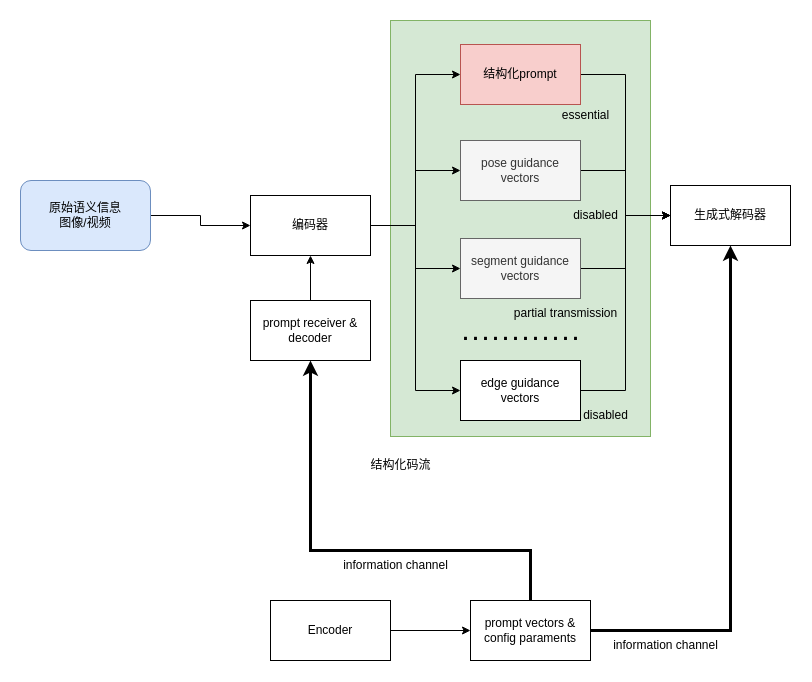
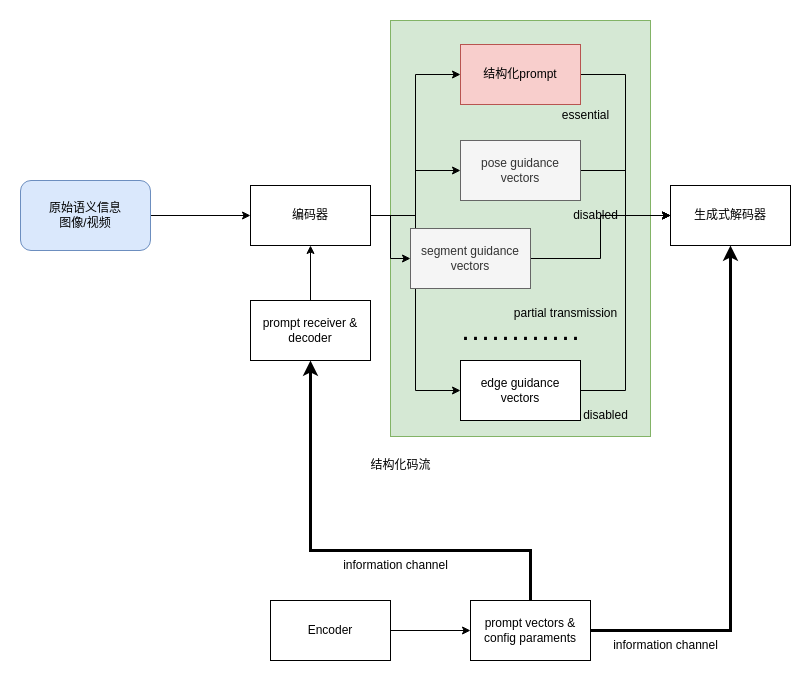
- <mxCell id="9" value="编码器" style="rounded=0;whiteSpace=wrap;html=1;" vertex="1" parent="1"><mxGeometry x="250" y="195" width="120" height="60" as="geometry" /></mxCell>
+ <mxCell id="9" value="编码器" style="rounded=0;whiteSpace=wrap;html=1;" vertex="1" parent="1"><mxGeometry x="250" y="185" width="120" height="60" as="geometry" /></mxCell>
- <mxCell id="14" value="segment guidance&lt;div&gt;vectors&lt;/div&gt;" style="rounded=0;whiteSpace=wrap;html=1;fillColor=#f5f5f5;fontColor=#333333;strokeColor=#666666;" vertex="1" parent="1"><mxGeometry x="460" y="238" width="120" height="60" as="geometry" /></mxCell>
+ <mxCell id="14" value="segment guidance&lt;div&gt;vectors&lt;/div&gt;" style="rounded=0;whiteSpace=wrap;html=1;fillColor=#f5f5f5;fontColor=#333333;strokeColor=#666666;" vertex="1" parent="1"><mxGeometry x="410" y="228" width="120" height="60" as="geometry" /></mxCell>
